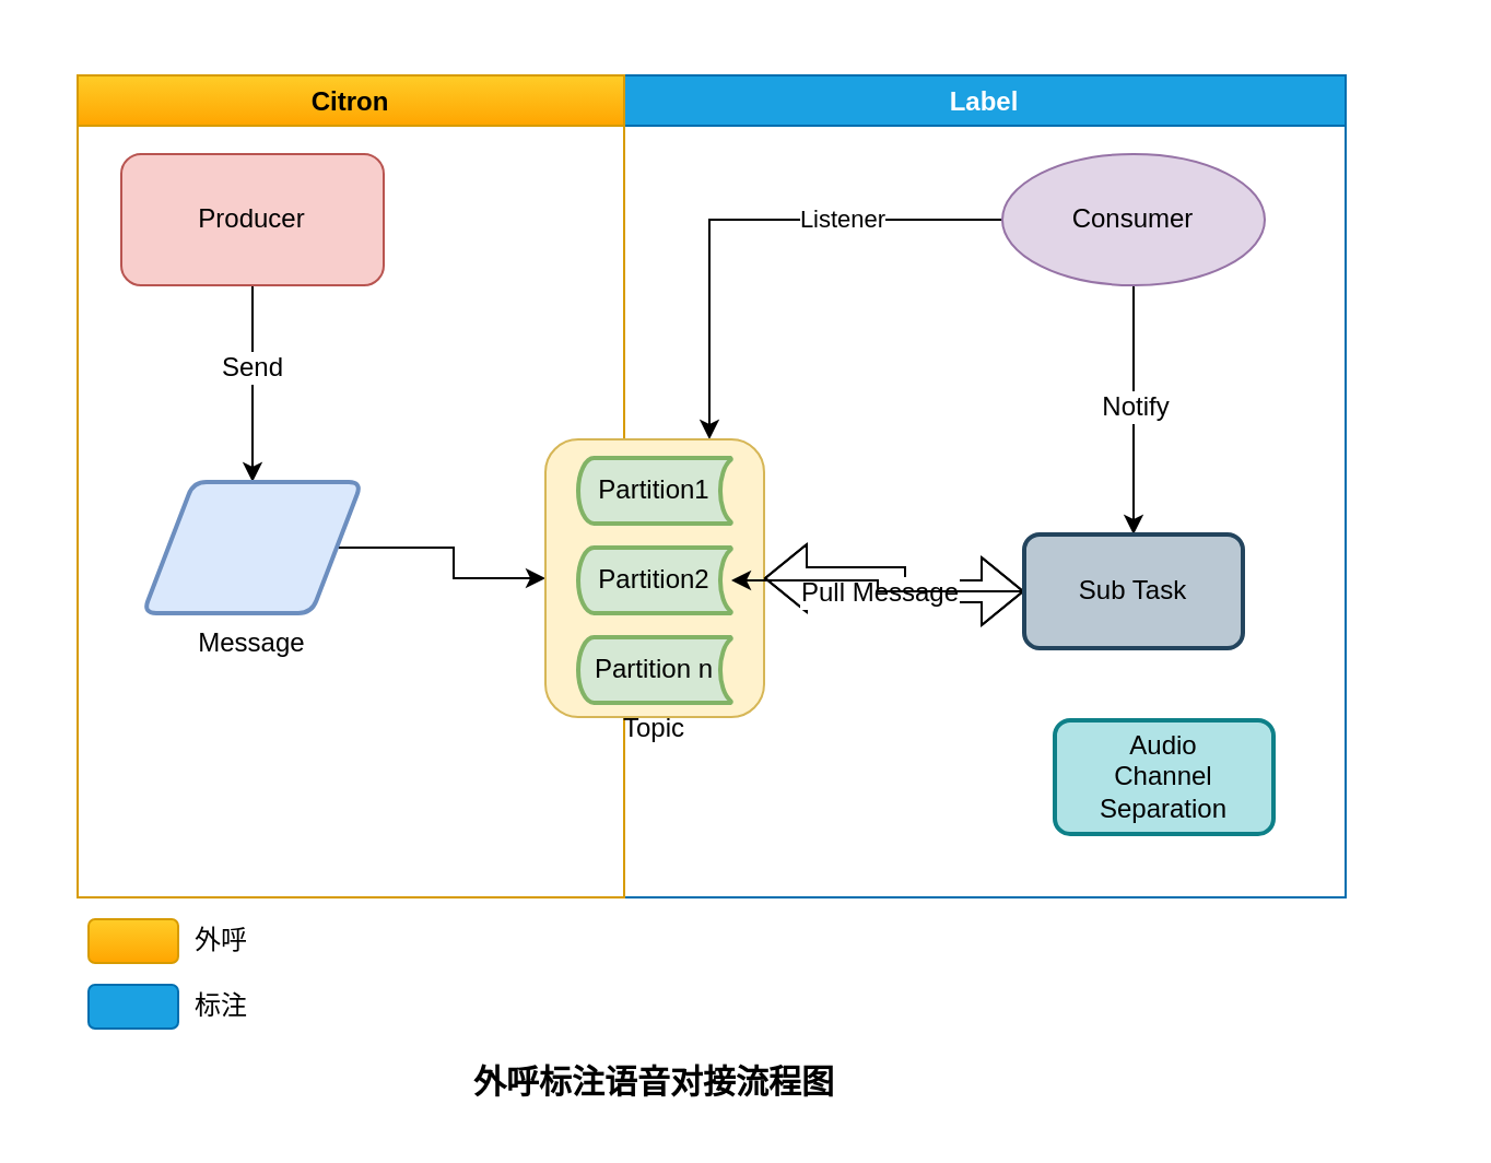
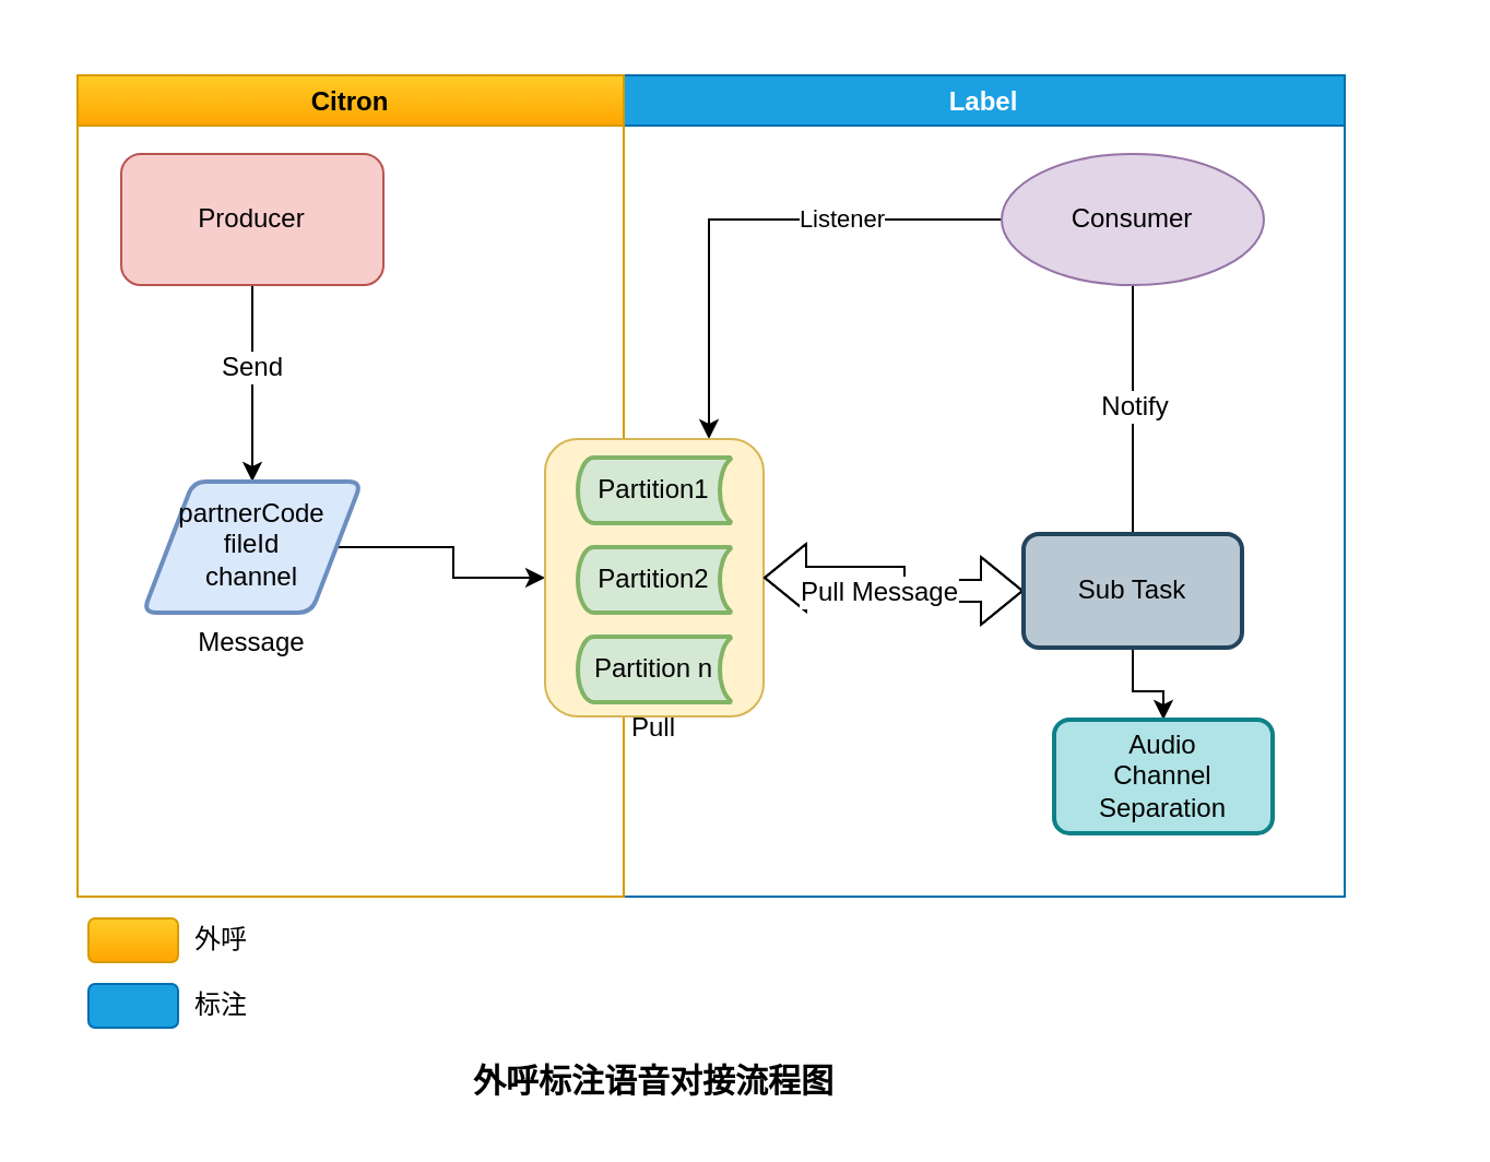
- <mxCell id="9" style="edgeStyle=orthogonalEdgeStyle;rounded=0;orthogonalLoop=1;jettySize=auto;html=1;" parent="1" source="11" target="24" edge="1"><mxGeometry relative="1" as="geometry" /></mxCell>
+ <mxCell id="9" style="edgeStyle=orthogonalEdgeStyle;rounded=0;orthogonalLoop=1;jettySize=auto;html=1;endArrow=none;" parent="1" source="11" target="24" edge="1"><mxGeometry relative="1" as="geometry" /></mxCell>
+ <mxCell id="14" value="partnerCode&lt;br&gt;fileId&lt;br&gt;channel" style="text;html=1;strokeColor=none;fillColor=none;align=center;verticalAlign=middle;whiteSpace=wrap;rounded=0;" parent="1" vertex="1"><mxGeometry x="85" y="229" width="60" height="40" as="geometry" /></mxCell>
- <mxCell id="23" value="" style="edgeStyle=orthogonalEdgeStyle;rounded=0;orthogonalLoop=1;jettySize=auto;html=1;" parent="1" source="24" target="17" edge="1"><mxGeometry relative="1" as="geometry" /></mxCell>
+ <mxCell id="23" value="" style="edgeStyle=orthogonalEdgeStyle;rounded=0;orthogonalLoop=1;jettySize=auto;html=1;" parent="1" source="24" target="25" edge="1"><mxGeometry relative="1" as="geometry" /></mxCell>
- <mxCell id="19" value="Topic" style="text;html=1;strokeColor=none;fillColor=none;align=center;verticalAlign=middle;whiteSpace=wrap;rounded=0;" parent="1" vertex="1"><mxGeometry x="279" y="323" width="40" height="20" as="geometry" /></mxCell>
+ <mxCell id="19" value="Pull" style="text;html=1;strokeColor=none;fillColor=none;align=center;verticalAlign=middle;whiteSpace=wrap;rounded=0;" parent="1" vertex="1"><mxGeometry x="279" y="323" width="40" height="20" as="geometry" /></mxCell>
